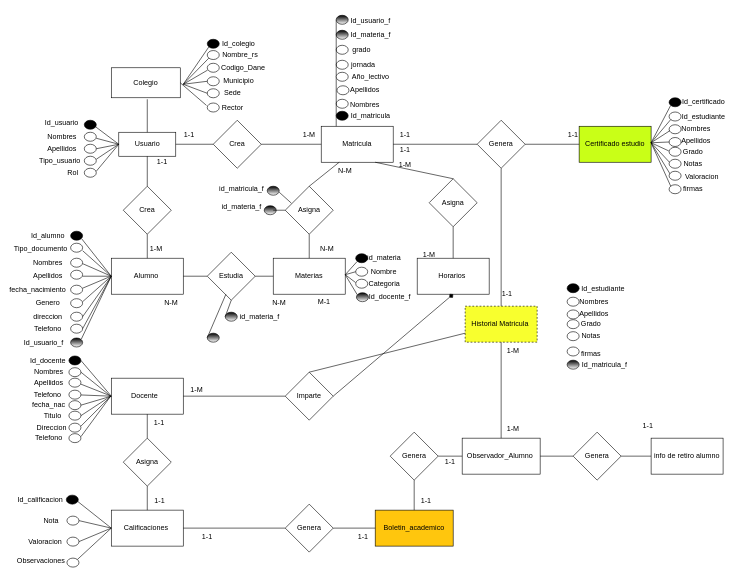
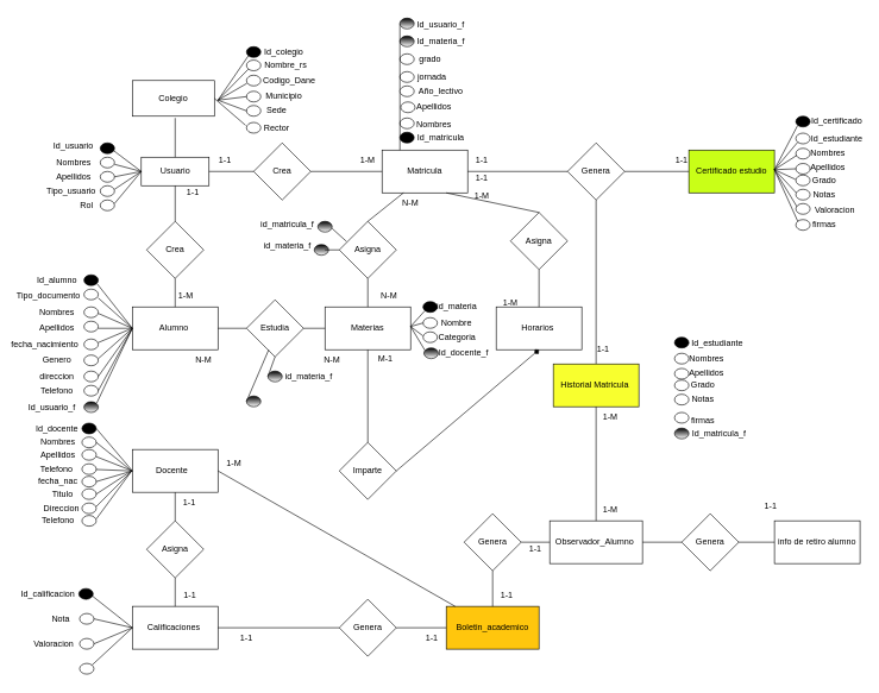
- <mxCell id="29" value="Historial Matricula&amp;nbsp;" style="rounded=0;whiteSpace=wrap;html=1;fillColor=#F8FF2E;dashed=1;" parent="1" vertex="1"><mxGeometry x="775" y="510" width="120" height="60" as="geometry" /></mxCell>
+ <mxCell id="29" value="Historial Matricula&amp;nbsp;" style="rounded=0;whiteSpace=wrap;html=1;fillColor=#F8FF2E;" parent="1" vertex="1"><mxGeometry x="775" y="510" width="120" height="60" as="geometry" /></mxCell>
- <mxCell id="38" value="" style="endArrow=none;html=1;rounded=0;exitX=0.5;exitY=0;exitDx=0;exitDy=0;" parent="1" source="36" target="29" edge="1"><mxGeometry width="50" height="50" relative="1" as="geometry"><mxPoint x="435" y="600" as="sourcePoint" /><mxPoint x="485" y="550" as="targetPoint" /></mxGeometry></mxCell>
+ <mxCell id="38" value="" style="endArrow=none;html=1;rounded=0;entryX=0.5;entryY=1;entryDx=0;entryDy=0;exitX=0.5;exitY=0;exitDx=0;exitDy=0;" parent="1" source="36" target="6" edge="1"><mxGeometry width="50" height="50" relative="1" as="geometry"><mxPoint x="435" y="600" as="sourcePoint" /><mxPoint x="485" y="550" as="targetPoint" /></mxGeometry></mxCell>
- <mxCell id="37" value="" style="endArrow=none;html=1;rounded=0;entryX=0;entryY=0.5;entryDx=0;entryDy=0;exitX=1;exitY=0.5;exitDx=0;exitDy=0;" parent="1" source="5" target="36" edge="1"><mxGeometry width="50" height="50" relative="1" as="geometry"><mxPoint x="305" y="640" as="sourcePoint" /><mxPoint x="355" y="590" as="targetPoint" /></mxGeometry></mxCell>
+ <mxCell id="37" value="" style="endArrow=none;html=1;rounded=0;exitX=1;exitY=0.5;exitDx=0;exitDy=0;" parent="1" source="5" target="27" edge="1"><mxGeometry width="50" height="50" relative="1" as="geometry"><mxPoint x="305" y="640" as="sourcePoint" /><mxPoint x="355" y="590" as="targetPoint" /></mxGeometry></mxCell>
- <mxCell id="211" value="Observaciones" style="text;html=1;strokeColor=none;fillColor=none;align=center;verticalAlign=middle;whiteSpace=wrap;rounded=0;" parent="1" vertex="1"><mxGeometry x="25" y="920" width="86.1" height="30" as="geometry" /></mxCell>
